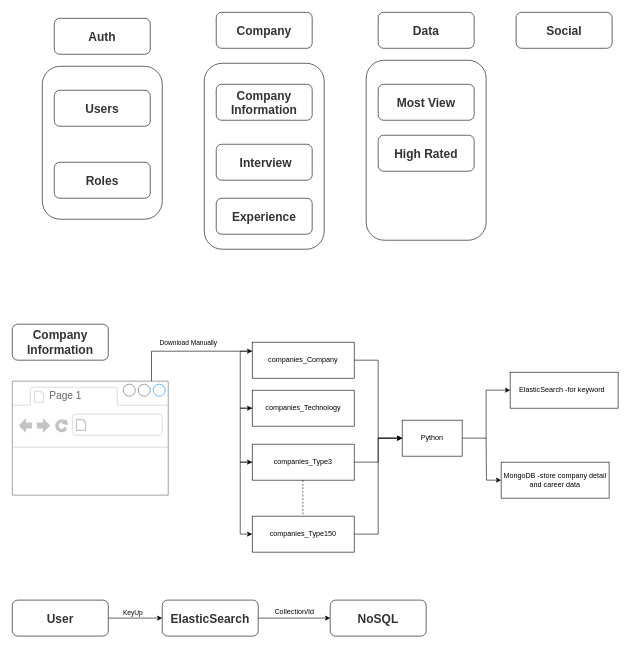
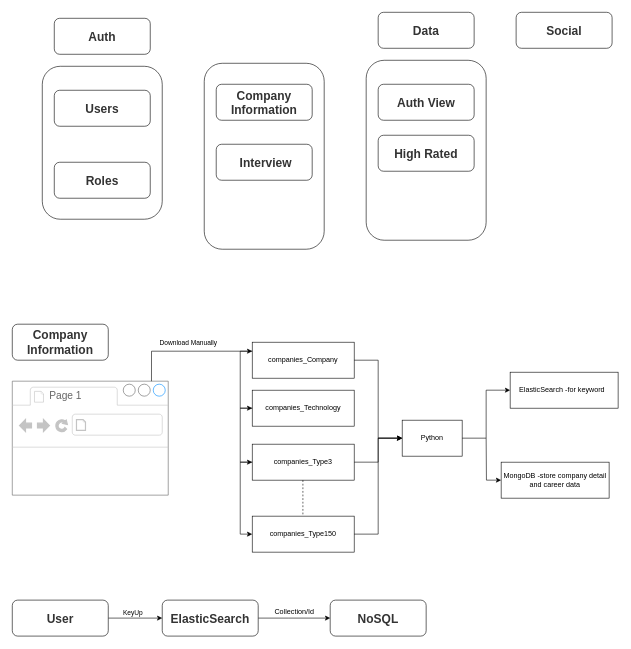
- <mxCell id="5" value="&lt;span style=&quot;color: rgb(51 , 51 , 51) ; font-weight: 700&quot;&gt;&lt;font style=&quot;font-size: 20px&quot;&gt;Company&lt;/font&gt;&lt;/span&gt;" style="rounded=1;whiteSpace=wrap;html=1;fontSize=12;glass=0;strokeWidth=1;shadow=0;" parent="1" vertex="1"><mxGeometry x="360" y="20" width="160" height="60" as="geometry" /></mxCell>
- <mxCell id="13" value="&lt;span style=&quot;color: rgb(51 , 51 , 51) ; font-weight: 700&quot;&gt;&lt;font style=&quot;font-size: 20px&quot;&gt;Most View&lt;/font&gt;&lt;/span&gt;" style="rounded=1;whiteSpace=wrap;html=1;fontSize=12;glass=0;strokeWidth=1;shadow=0;" parent="1" vertex="1"><mxGeometry x="630" y="140" width="160" height="60" as="geometry" /></mxCell>
+ <mxCell id="13" value="&lt;span style=&quot;color: rgb(51 , 51 , 51) ; font-weight: 700&quot;&gt;&lt;font style=&quot;font-size: 20px&quot;&gt;Auth View&lt;/font&gt;&lt;/span&gt;" style="rounded=1;whiteSpace=wrap;html=1;fontSize=12;glass=0;strokeWidth=1;shadow=0;" parent="1" vertex="1"><mxGeometry x="630" y="140" width="160" height="60" as="geometry" /></mxCell>
- <mxCell id="7" value="&lt;span style=&quot;color: rgb(51 , 51 , 51) ; font-weight: 700&quot;&gt;&lt;font style=&quot;font-size: 20px&quot;&gt;Experience&lt;/font&gt;&lt;/span&gt;" style="rounded=1;whiteSpace=wrap;html=1;fontSize=12;glass=0;strokeWidth=1;shadow=0;" parent="1" vertex="1"><mxGeometry x="360" y="330" width="160" height="60" as="geometry" /></mxCell>
